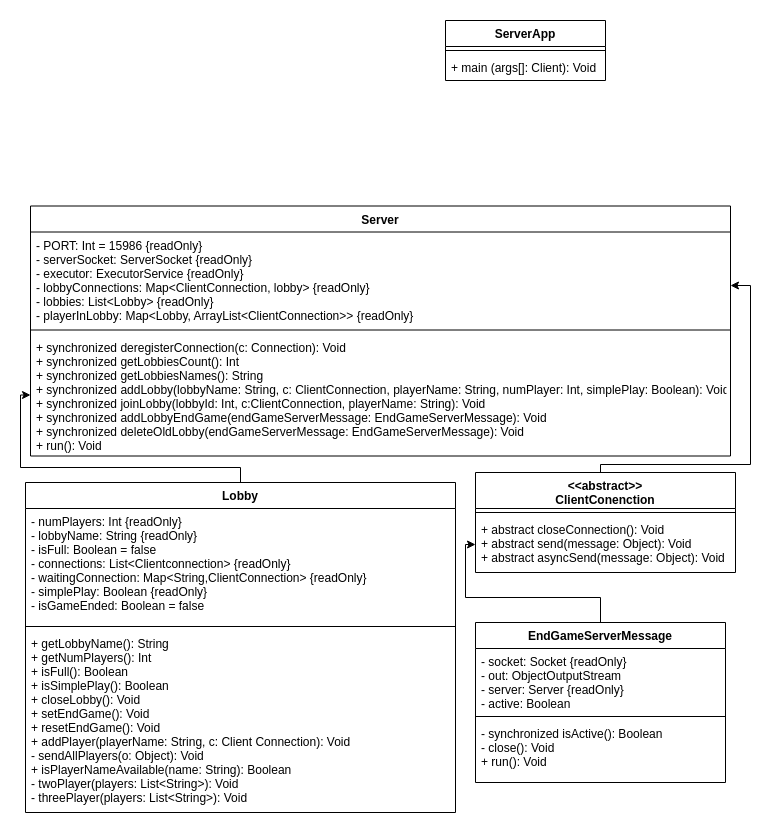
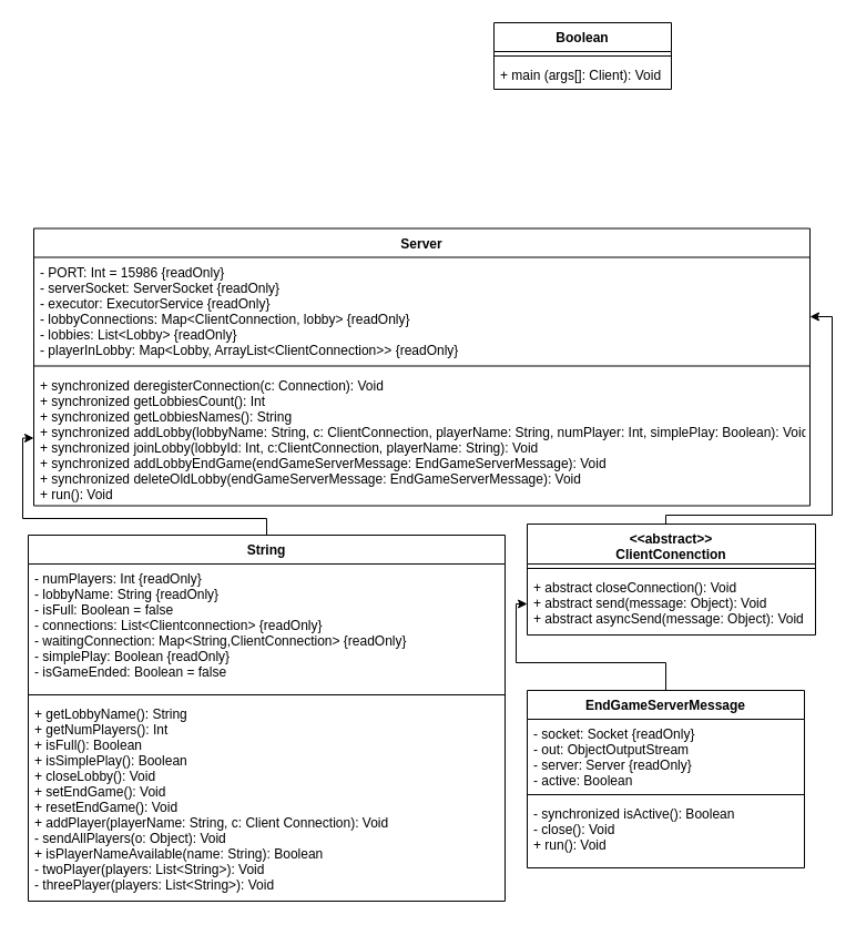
- <mxCell id="2" value="ServerApp" style="swimlane;fontStyle=1;align=center;verticalAlign=top;childLayout=stackLayout;horizontal=1;startSize=26;horizontalStack=0;resizeParent=1;resizeParentMax=0;resizeLast=0;collapsible=1;marginBottom=0;html=0;" vertex="1" parent="1"><mxGeometry x="445" y="20" width="160" height="60" as="geometry" /></mxCell>
+ <mxCell id="2" value="Boolean" style="swimlane;fontStyle=1;align=center;verticalAlign=top;childLayout=stackLayout;horizontal=1;startSize=26;horizontalStack=0;resizeParent=1;resizeParentMax=0;resizeLast=0;collapsible=1;marginBottom=0;html=0;" vertex="1" parent="1"><mxGeometry x="445" y="20" width="160" height="60" as="geometry" /></mxCell>
- <mxCell id="10" value="Lobby" style="swimlane;fontStyle=1;align=center;verticalAlign=top;childLayout=stackLayout;horizontal=1;startSize=26;horizontalStack=0;resizeParent=1;resizeParentMax=0;resizeLast=0;collapsible=1;marginBottom=0;" vertex="1" parent="1"><mxGeometry x="25" y="482" width="430" height="330" as="geometry" /></mxCell>
+ <mxCell id="10" value="String" style="swimlane;fontStyle=1;align=center;verticalAlign=top;childLayout=stackLayout;horizontal=1;startSize=26;horizontalStack=0;resizeParent=1;resizeParentMax=0;resizeLast=0;collapsible=1;marginBottom=0;" vertex="1" parent="1"><mxGeometry x="25" y="482" width="430" height="330" as="geometry" /></mxCell>
